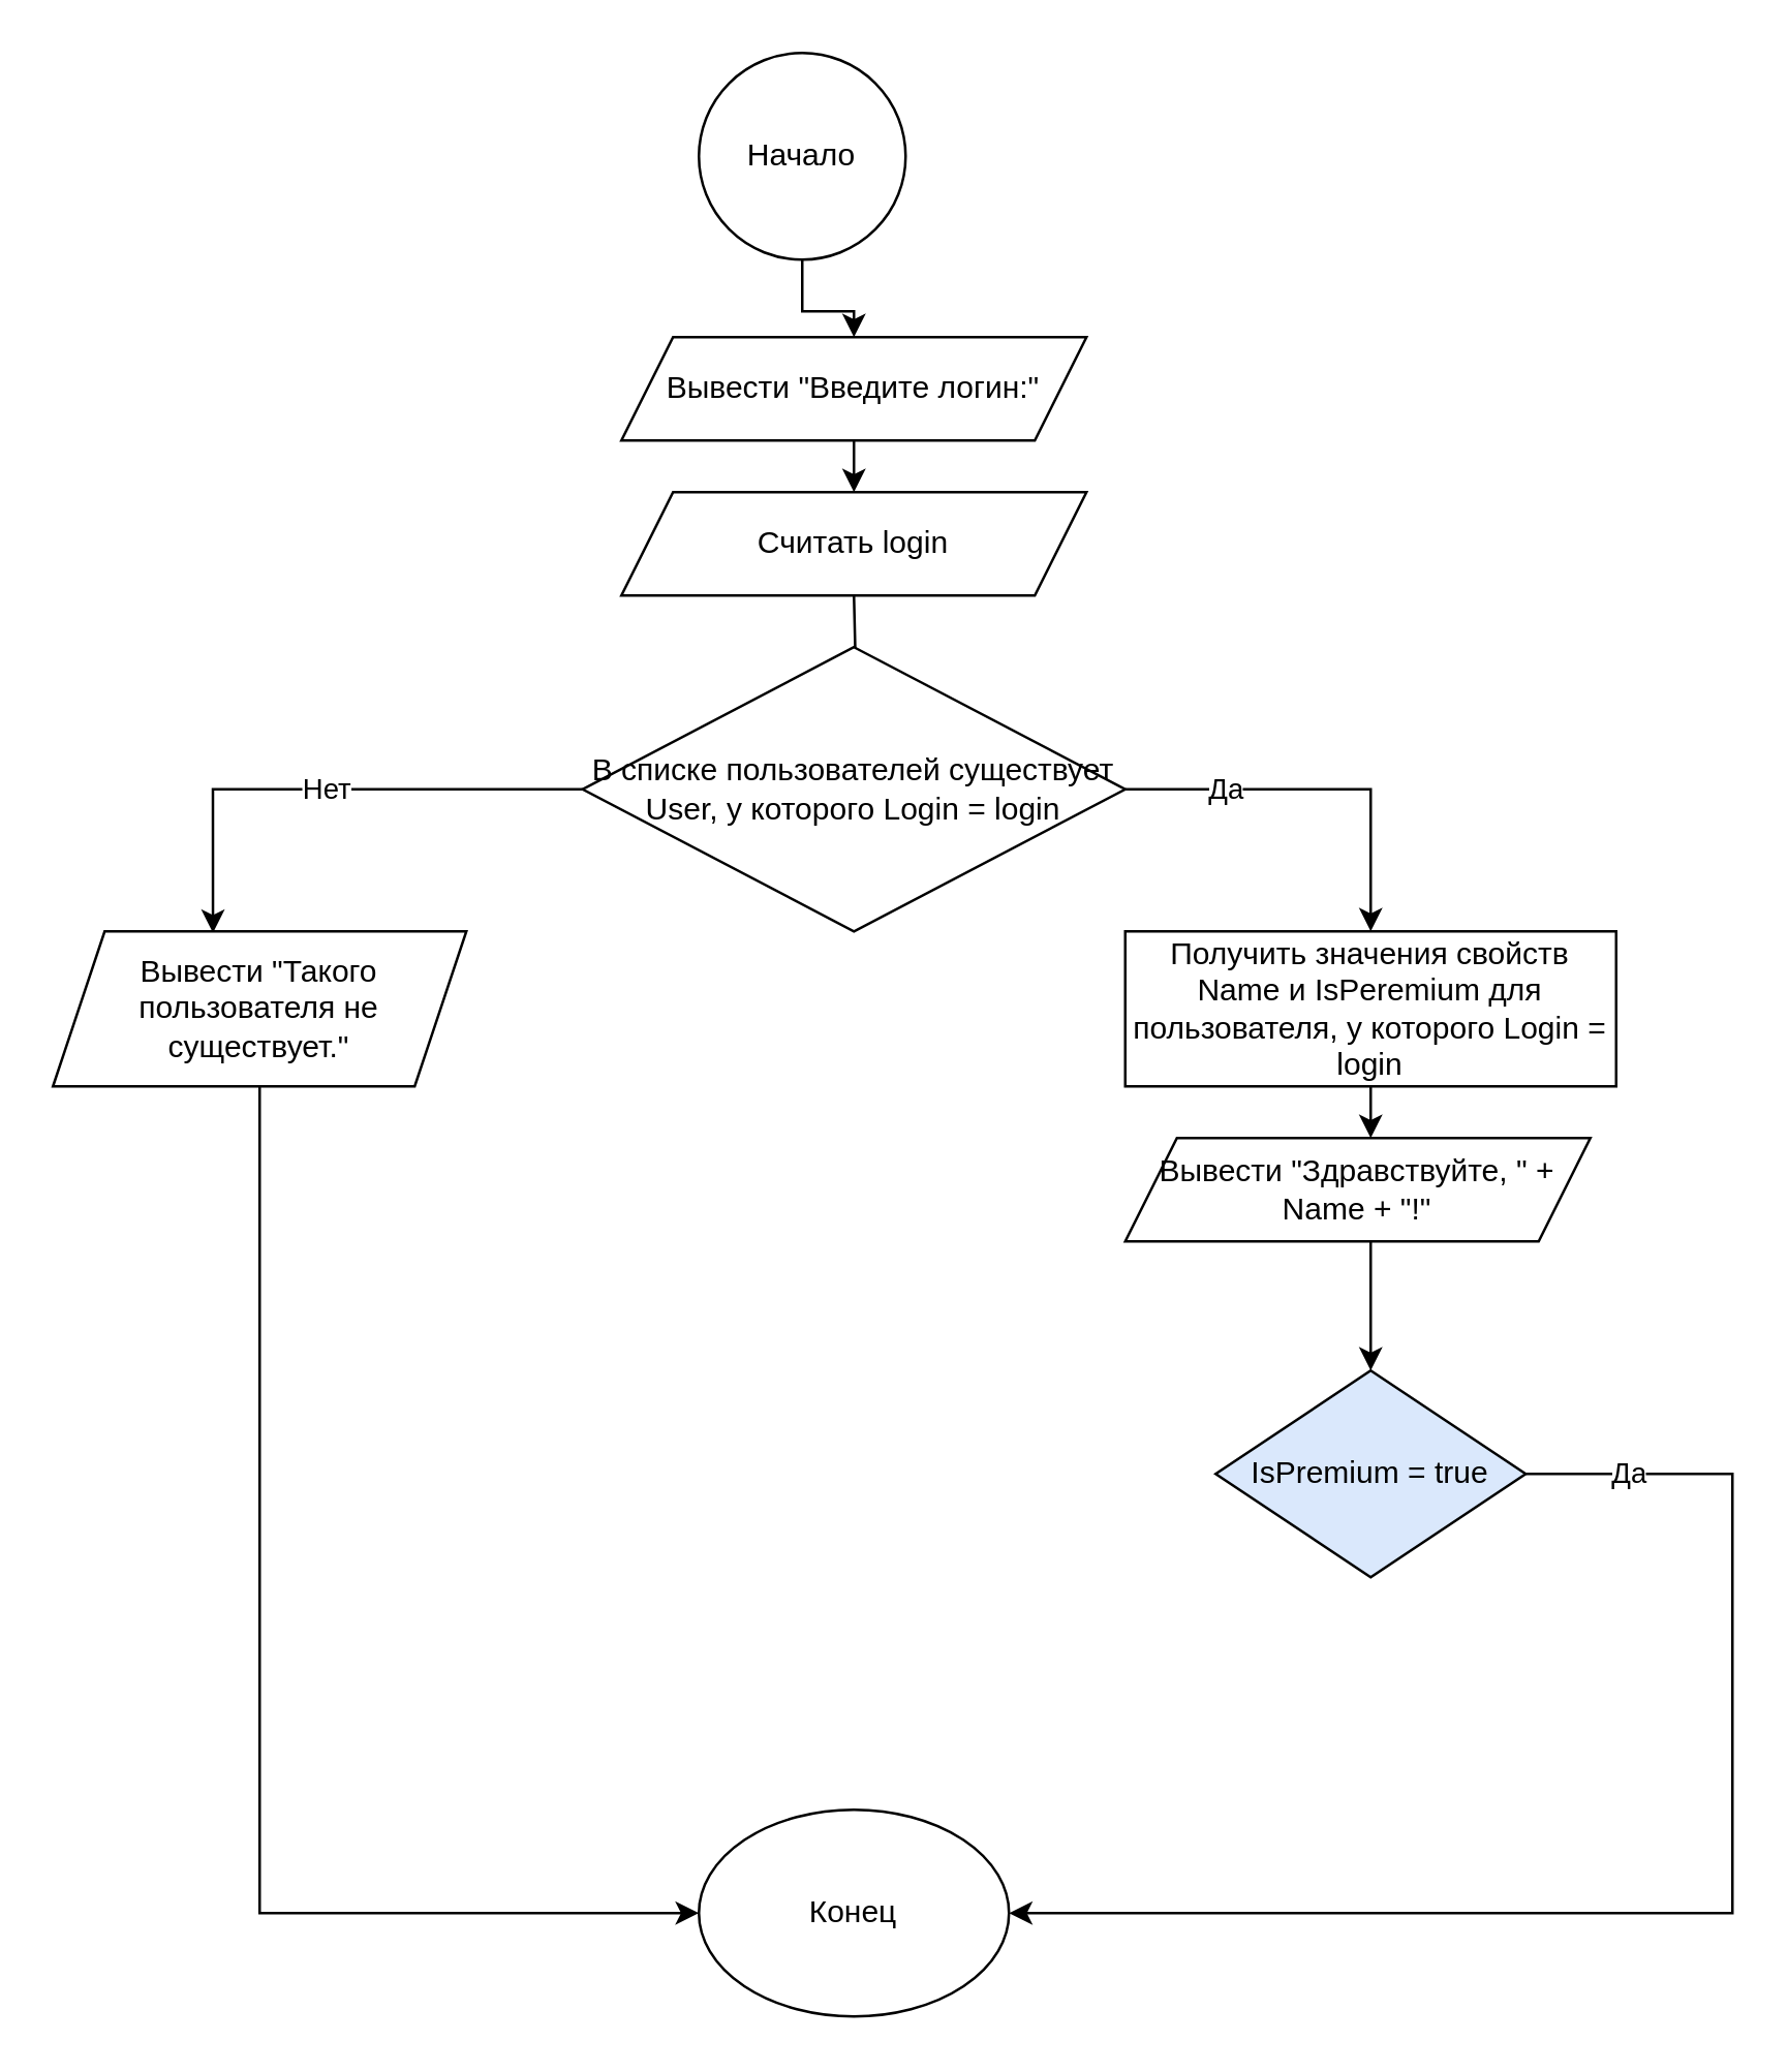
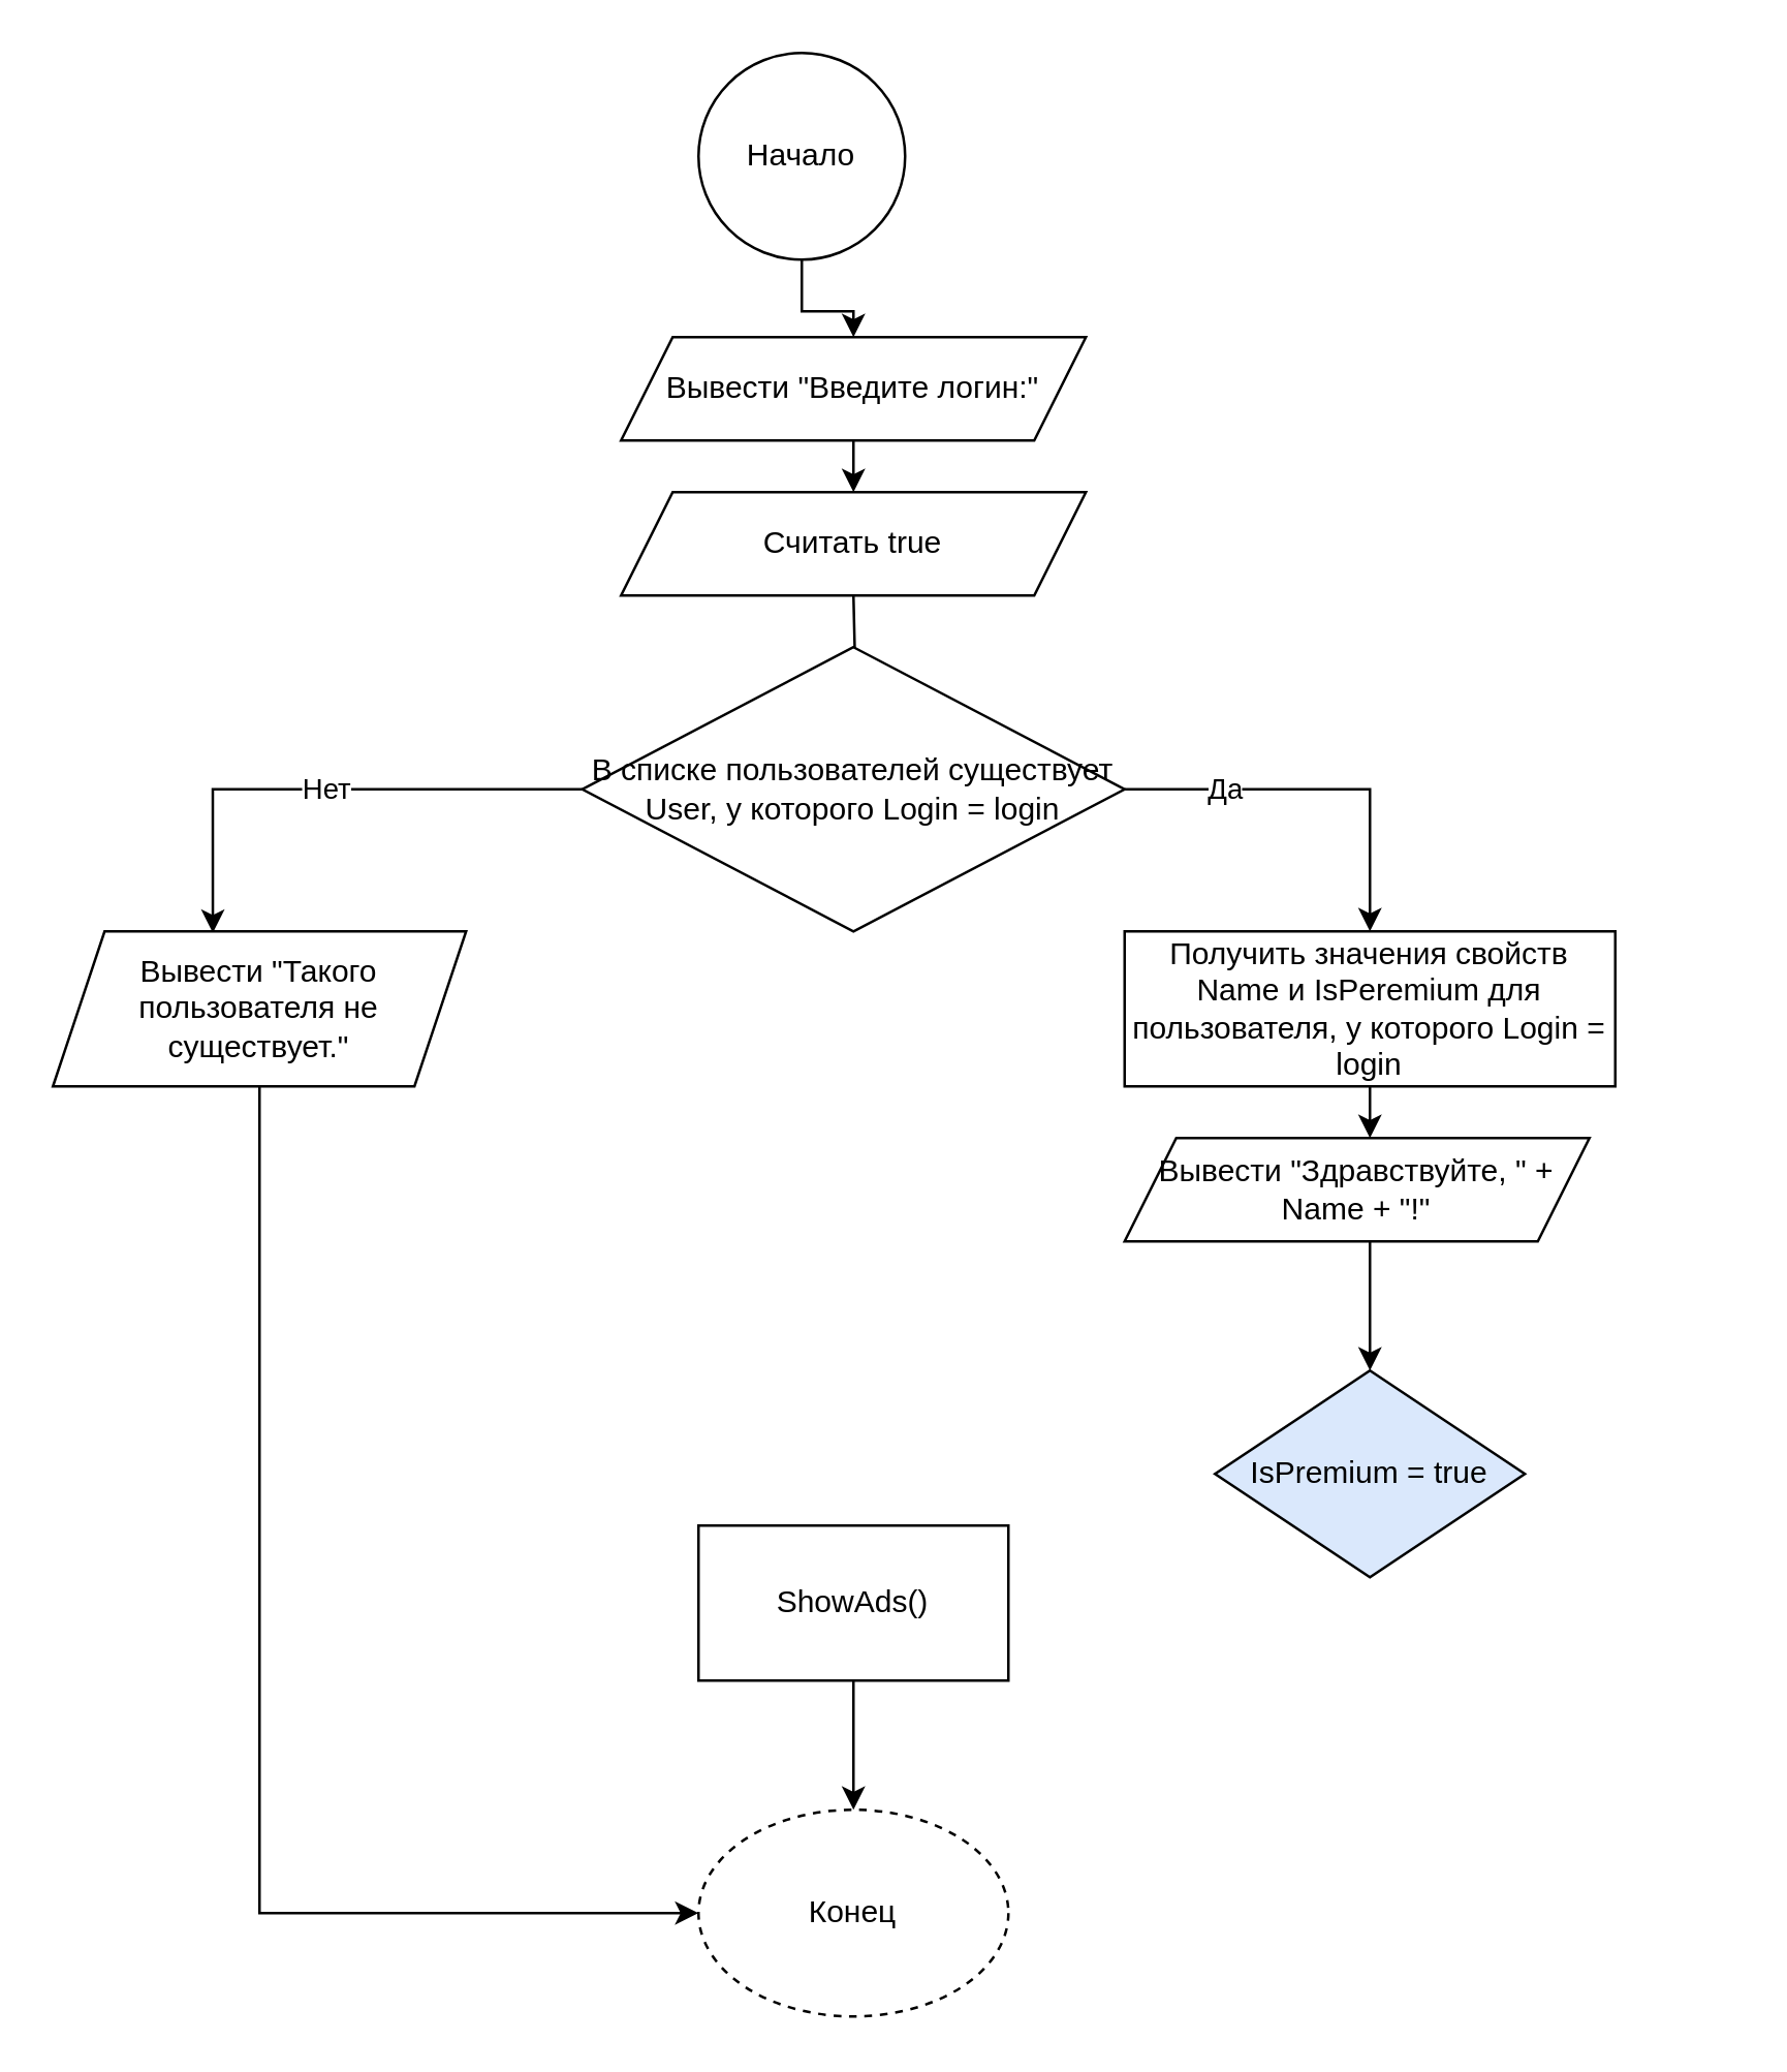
- <mxCell id="19" value="Считать login" style="shape=parallelogram;perimeter=parallelogramPerimeter;whiteSpace=wrap;html=1;fixedSize=1;" vertex="1" parent="1"><mxGeometry x="240" y="190" width="180" height="40" as="geometry" /></mxCell>
+ <mxCell id="19" value="Считать true" style="shape=parallelogram;perimeter=parallelogramPerimeter;whiteSpace=wrap;html=1;fixedSize=1;" vertex="1" parent="1"><mxGeometry x="240" y="190" width="180" height="40" as="geometry" /></mxCell>
+ <mxCell id="17" value="ShowAds()" style="rounded=0;whiteSpace=wrap;html=1;" vertex="1" parent="1"><mxGeometry x="270" y="590" width="120" height="60" as="geometry" /></mxCell>
+ <mxCell id="16" style="edgeStyle=orthogonalEdgeStyle;rounded=0;orthogonalLoop=1;jettySize=auto;html=1;exitX=0.5;exitY=1;exitDx=0;exitDy=0;" edge="1" parent="1" source="17" target="18"><mxGeometry relative="1" as="geometry" /></mxCell>
- <mxCell id="18" value="Конец" style="ellipse;whiteSpace=wrap;html=1;" vertex="1" parent="1"><mxGeometry x="270" y="700" width="120" height="80" as="geometry" /></mxCell>
+ <mxCell id="18" value="Конец" style="ellipse;whiteSpace=wrap;html=1;dashed=1;" vertex="1" parent="1"><mxGeometry x="270" y="700" width="120" height="80" as="geometry" /></mxCell>
- <mxCell id="14" value="Да" style="edgeStyle=orthogonalEdgeStyle;rounded=0;orthogonalLoop=1;jettySize=auto;html=1;exitX=1;exitY=0.5;exitDx=0;exitDy=0;entryX=1;entryY=0.5;entryDx=0;entryDy=0;" edge="1" parent="1" source="15" target="18"><mxGeometry x="-0.849" relative="1" as="geometry"><Array as="points"><mxPoint x="670" y="570" /><mxPoint x="670" y="740" /></Array><mxPoint as="offset" /></mxGeometry></mxCell>
